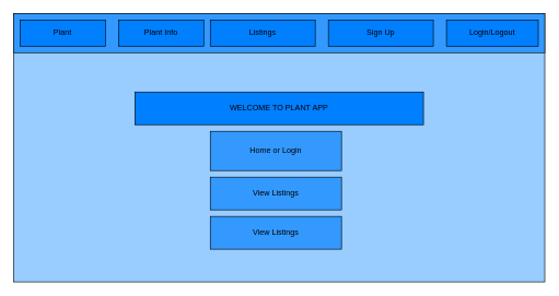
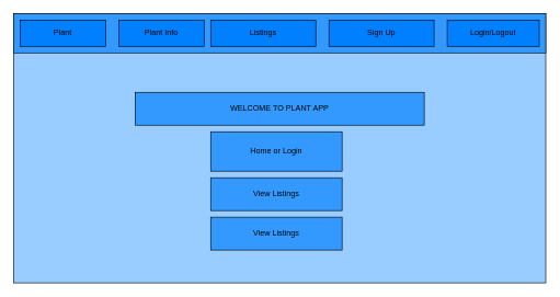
- <mxCell id="9" value="WELCOME TO PLANT APP" style="whiteSpace=wrap;html=1;fillColor=#007FFF;" parent="1" vertex="1"><mxGeometry x="205" y="140" width="440" height="50" as="geometry" /></mxCell>
+ <mxCell id="9" value="WELCOME TO PLANT APP" style="whiteSpace=wrap;html=1;fillColor=#3399ff;" parent="1" vertex="1"><mxGeometry x="205" y="140" width="440" height="50" as="geometry" /></mxCell>
